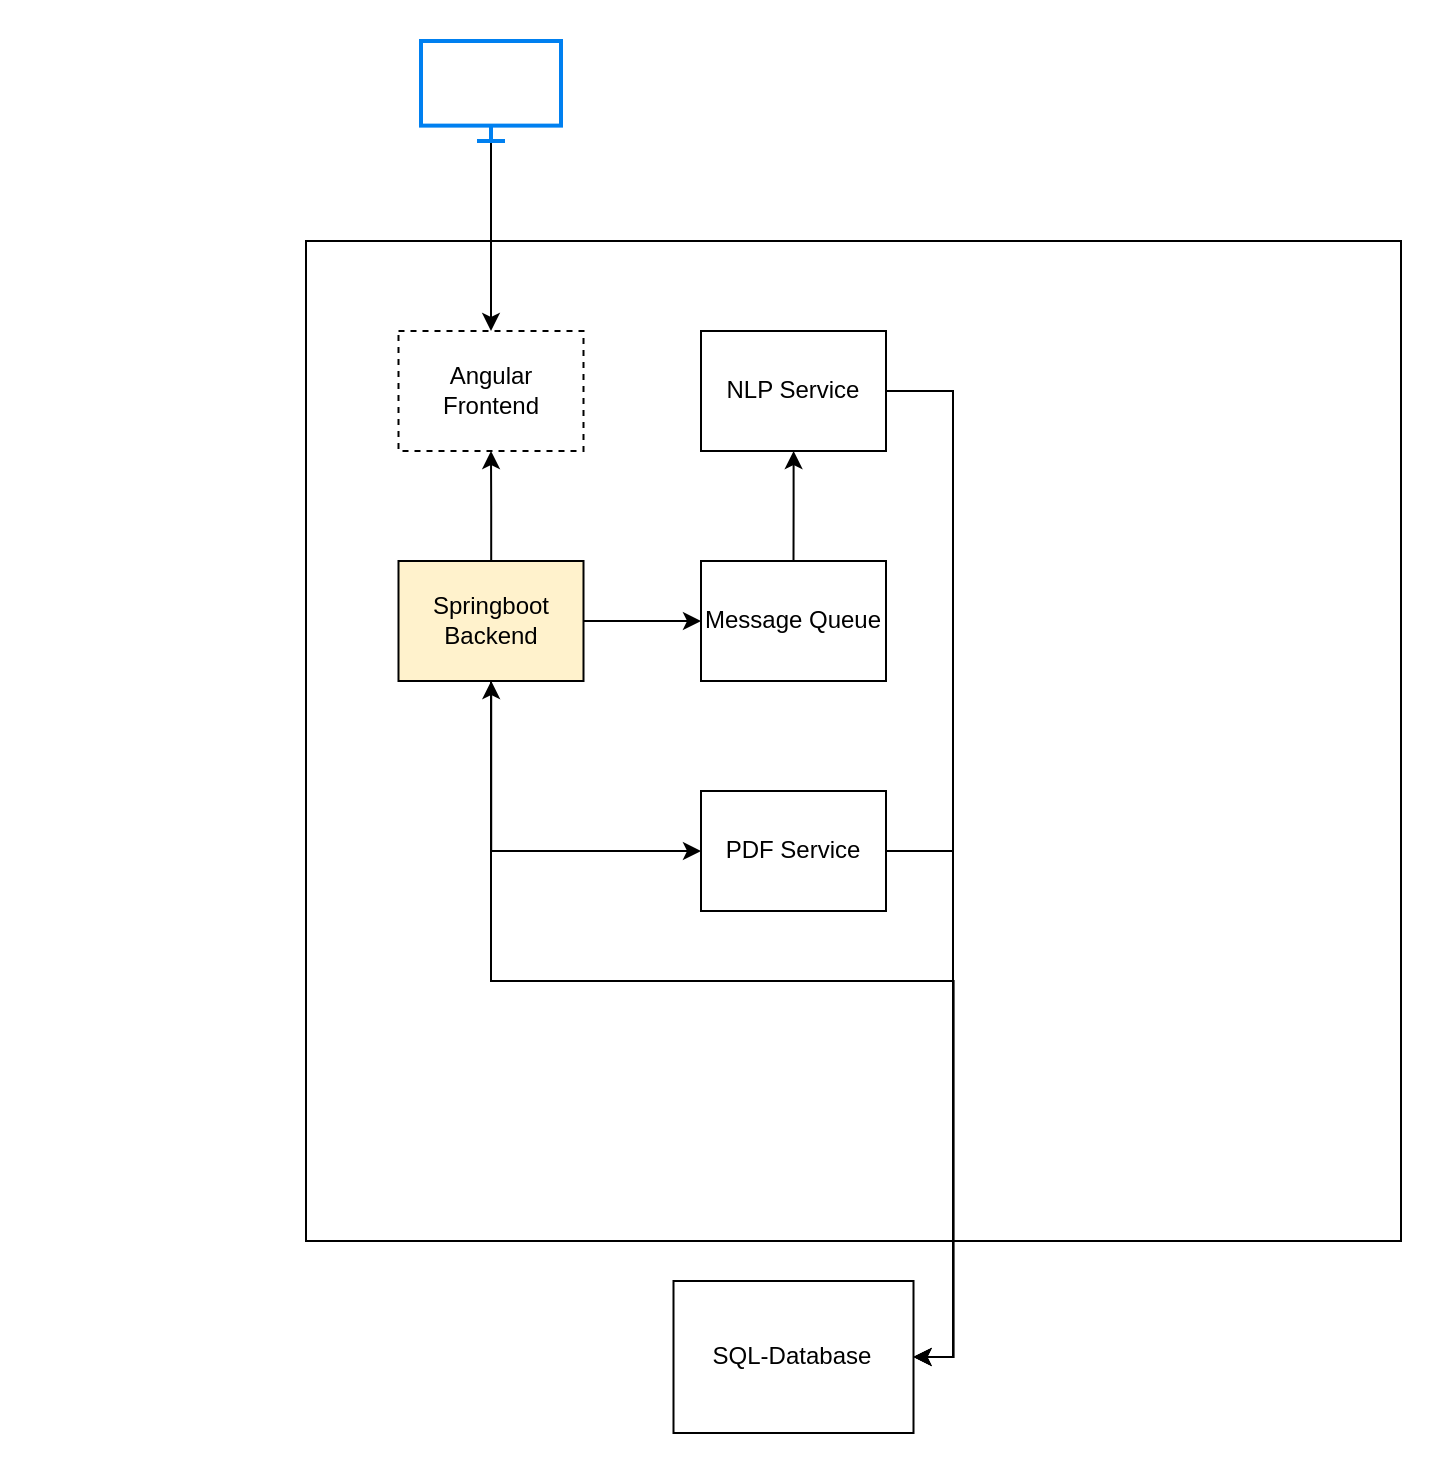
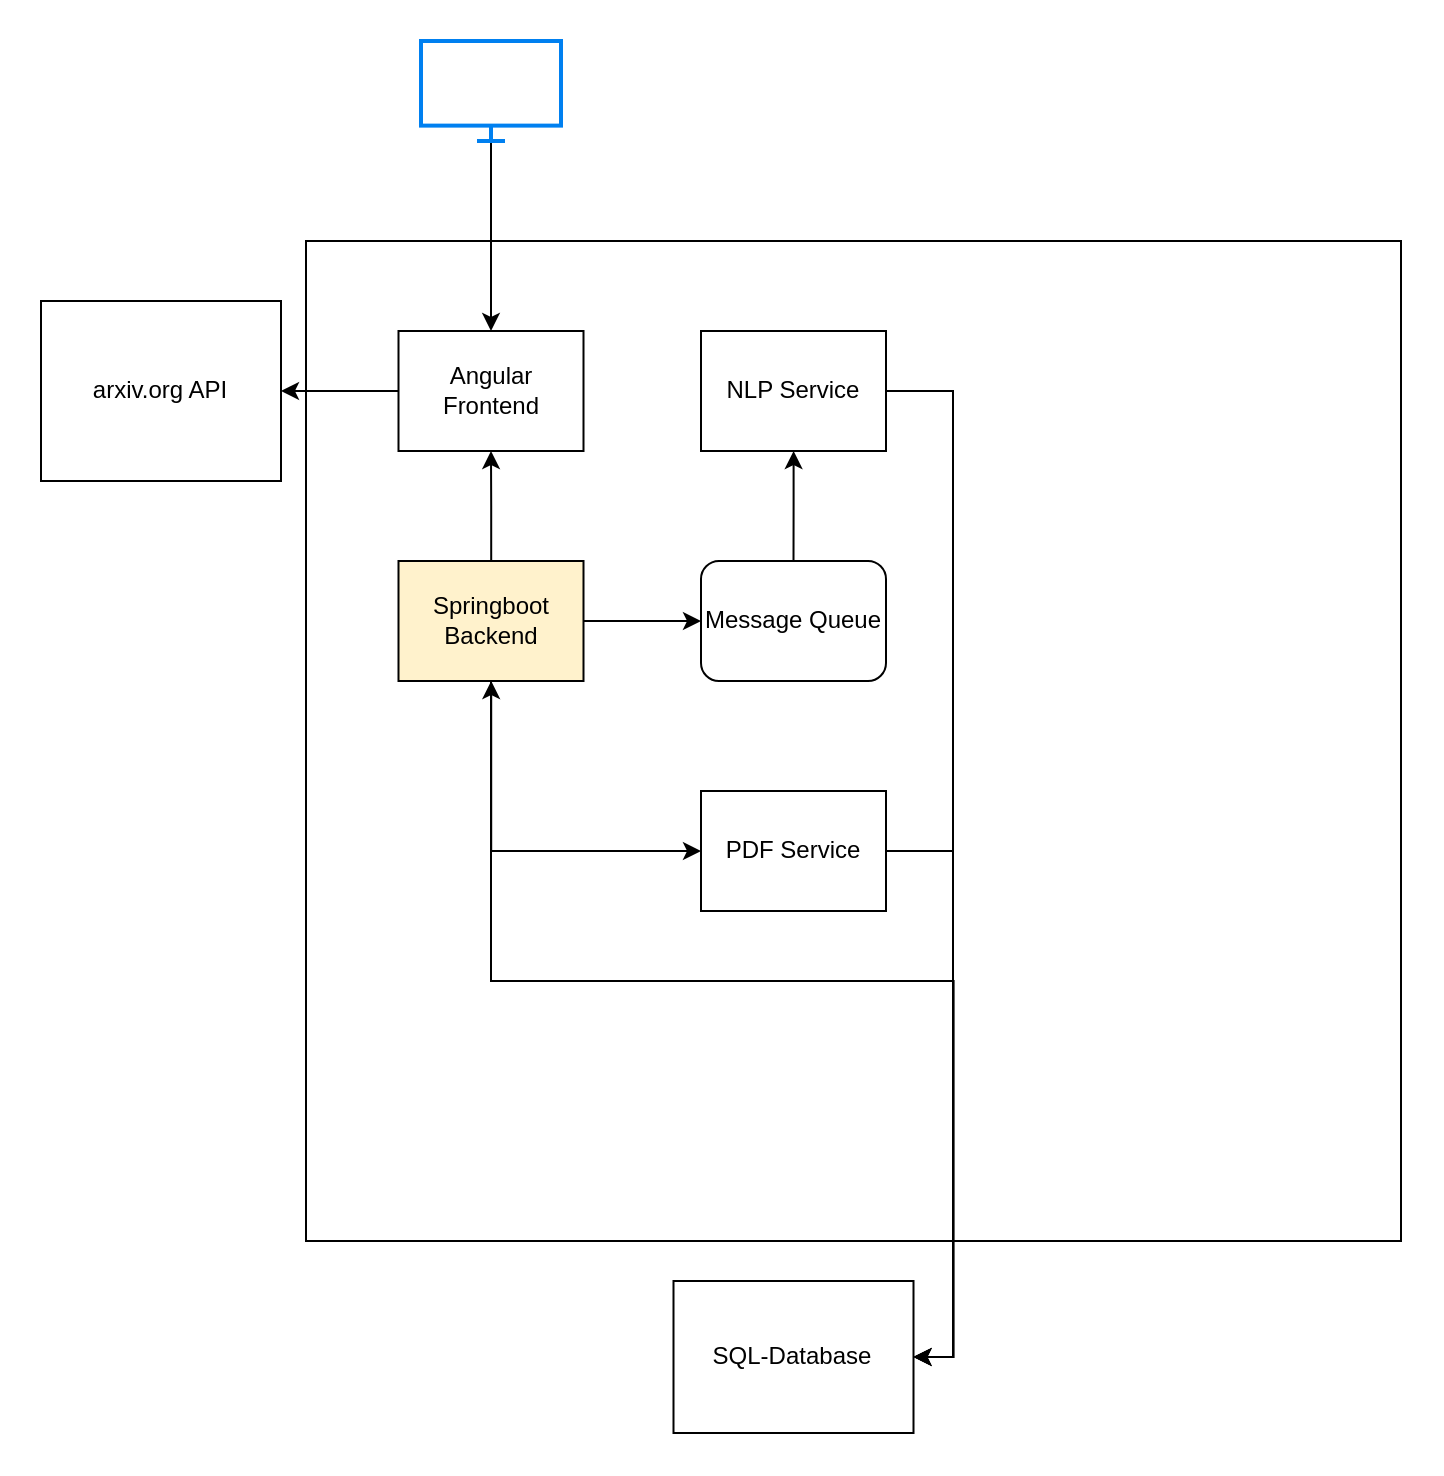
+ <mxCell id="3" value="arxiv.org API" style="rounded=0;whiteSpace=wrap;html=1;" vertex="1" parent="1"><mxGeometry x="20" y="150" width="120" height="90" as="geometry" /></mxCell>
+ <mxCell id="6" style="edgeStyle=orthogonalEdgeStyle;rounded=0;orthogonalLoop=1;jettySize=auto;html=1;entryX=1;entryY=0.5;entryDx=0;entryDy=0;endArrow=classic;endFill=1;startArrow=none;startFill=0;" edge="1" parent="1" source="7" target="3"><mxGeometry relative="1" as="geometry" /></mxCell>
- <mxCell id="7" value="Angular Frontend" style="rounded=0;whiteSpace=wrap;html=1;dashed=1;" vertex="1" parent="1"><mxGeometry x="198.75" y="165" width="92.5" height="60" as="geometry" /></mxCell>
+ <mxCell id="7" value="Angular Frontend" style="rounded=0;whiteSpace=wrap;html=1;" vertex="1" parent="1"><mxGeometry x="198.75" y="165" width="92.5" height="60" as="geometry" /></mxCell>
- <mxCell id="13" value="Message Queue" style="rounded=0;whiteSpace=wrap;html=1;" vertex="1" parent="1"><mxGeometry x="350" y="280" width="92.5" height="60" as="geometry" /></mxCell>
+ <mxCell id="13" value="Message Queue" style="whiteSpace=wrap;html=1;rounded=1;" vertex="1" parent="1"><mxGeometry x="350" y="280" width="92.5" height="60" as="geometry" /></mxCell>
